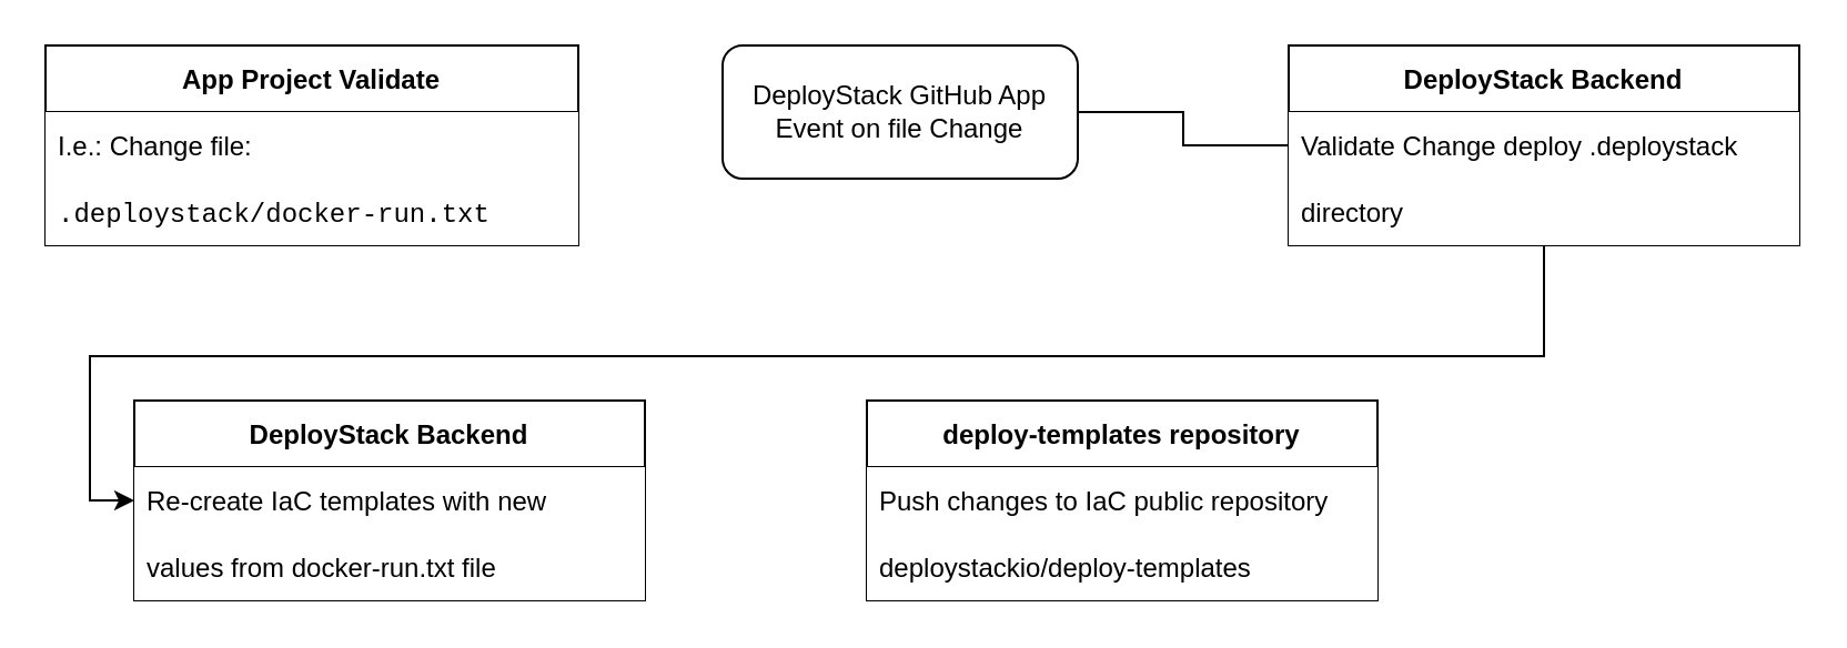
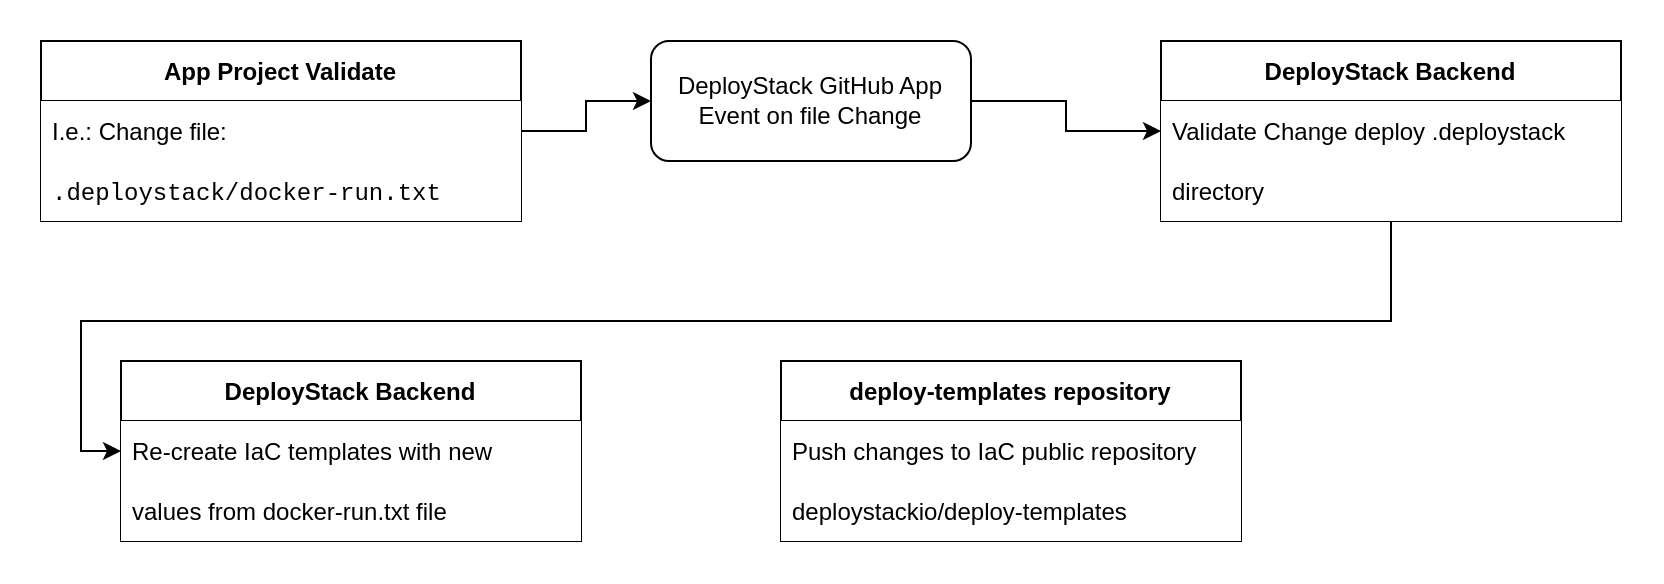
+ <mxCell id="7" style="edgeStyle=orthogonalEdgeStyle;rounded=0;orthogonalLoop=1;jettySize=auto;html=1;" edge="1" parent="1" source="3" target="6"><mxGeometry relative="1" as="geometry" /></mxCell>
- <mxCell id="5" style="edgeStyle=orthogonalEdgeStyle;rounded=0;orthogonalLoop=1;jettySize=auto;html=1;entryX=0;entryY=0.5;entryDx=0;entryDy=0;endArrow=none;" edge="1" parent="1" source="6" target="10"><mxGeometry relative="1" as="geometry" /></mxCell>
+ <mxCell id="5" style="edgeStyle=orthogonalEdgeStyle;rounded=0;orthogonalLoop=1;jettySize=auto;html=1;entryX=0;entryY=0.5;entryDx=0;entryDy=0;" edge="1" parent="1" source="6" target="10"><mxGeometry relative="1" as="geometry" /></mxCell>
